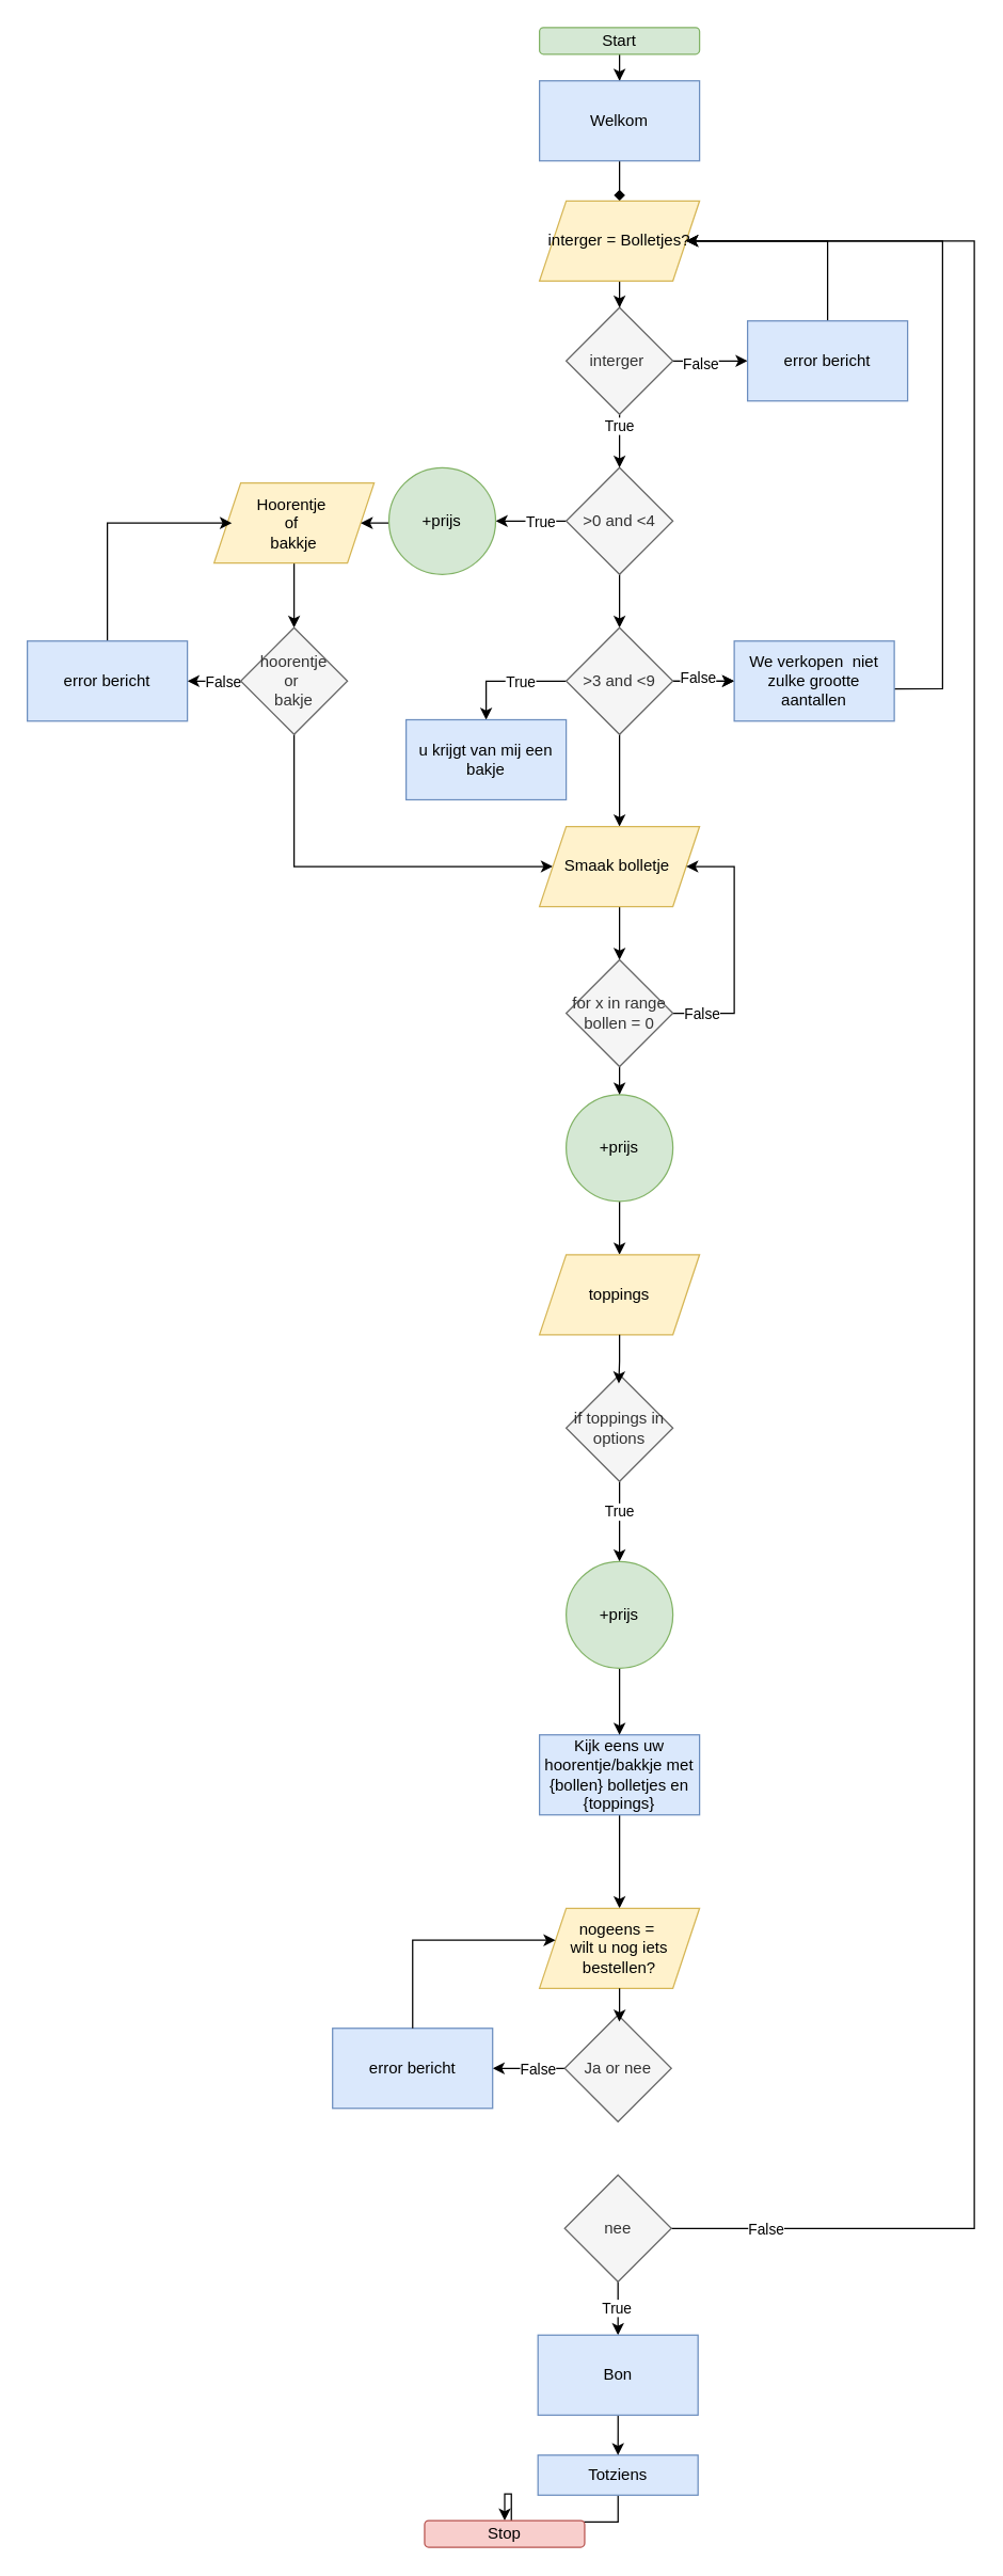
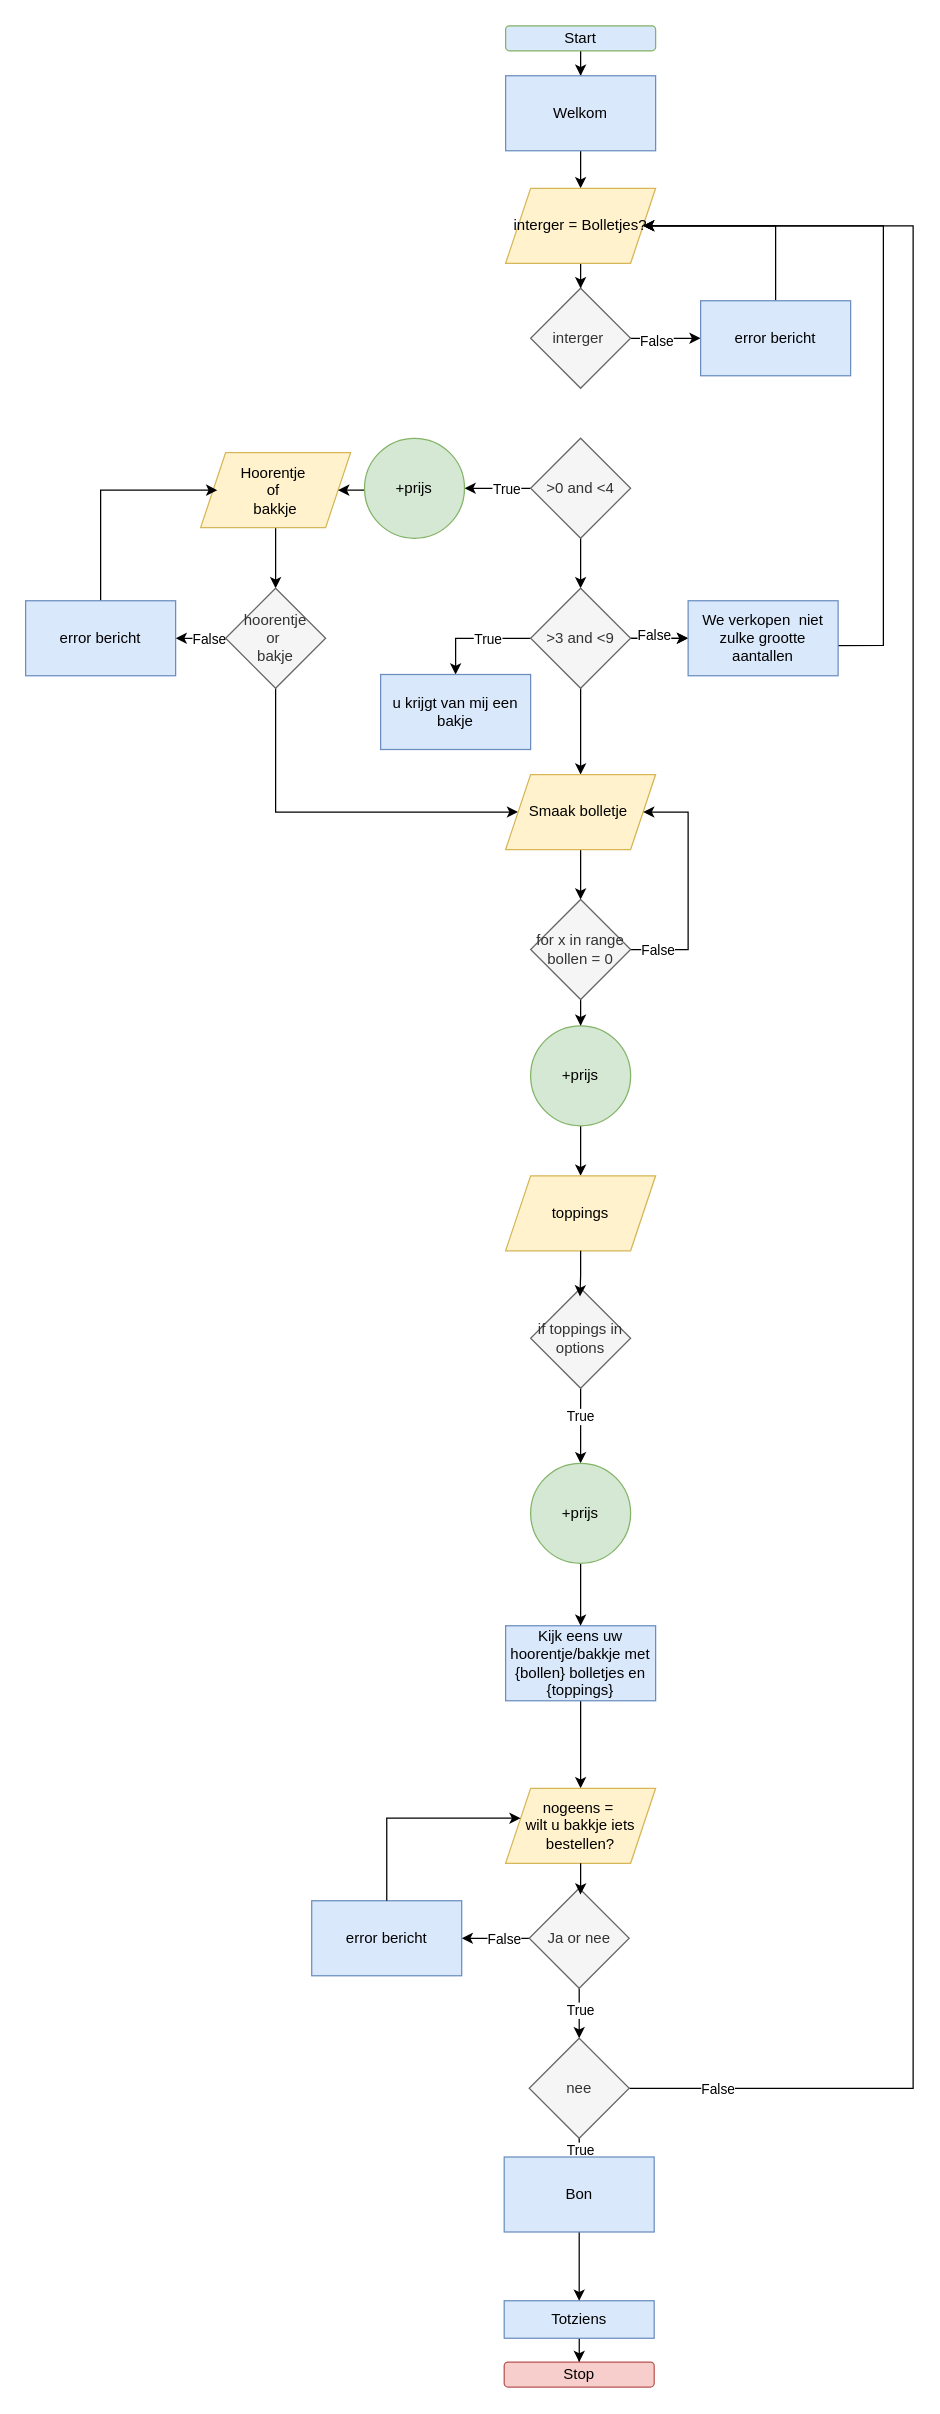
- <mxCell id="3" value="Start" style="rounded=1;whiteSpace=wrap;html=1;fillColor=#d5e8d4;strokeColor=#82b366;" parent="1" vertex="1"><mxGeometry x="404" y="20" width="120" height="20" as="geometry" /></mxCell>
+ <mxCell id="3" value="Start" style="rounded=1;whiteSpace=wrap;html=1;fillColor=#dae8fc;strokeColor=#82b366;" parent="1" vertex="1"><mxGeometry x="404" y="20" width="120" height="20" as="geometry" /></mxCell>
- <mxCell id="4" style="edgeStyle=orthogonalEdgeStyle;rounded=0;orthogonalLoop=1;jettySize=auto;html=1;entryX=0.5;entryY=0;entryDx=0;entryDy=0;endArrow=diamond;" parent="1" source="5" target="7" edge="1"><mxGeometry relative="1" as="geometry" /></mxCell>
+ <mxCell id="4" style="edgeStyle=orthogonalEdgeStyle;rounded=0;orthogonalLoop=1;jettySize=auto;html=1;entryX=0.5;entryY=0;entryDx=0;entryDy=0;" parent="1" source="5" target="7" edge="1"><mxGeometry relative="1" as="geometry" /></mxCell>
- <mxCell id="24" style="edgeStyle=orthogonalEdgeStyle;rounded=0;orthogonalLoop=1;jettySize=auto;html=1;entryX=0.5;entryY=0;entryDx=0;entryDy=0;" parent="1" source="28" target="11" edge="1"><mxGeometry relative="1" as="geometry" /></mxCell>
- <mxCell id="25" value="True" style="edgeLabel;html=1;align=center;verticalAlign=middle;resizable=0;points=[];" parent="24" connectable="0" vertex="1"><mxGeometry x="-0.597" y="-1" relative="1" as="geometry"><mxPoint as="offset" /></mxGeometry></mxCell>
- <mxCell id="39" value="nogeens =&amp;nbsp;&lt;div&gt;wilt u nog iets bestellen?&lt;/div&gt;" style="shape=parallelogram;perimeter=parallelogramPerimeter;whiteSpace=wrap;html=1;fixedSize=1;fillColor=#fff2cc;strokeColor=#d6b656;" parent="1" vertex="1"><mxGeometry x="404" y="1430" width="120" height="60" as="geometry" /></mxCell>
+ <mxCell id="39" value="nogeens =&amp;nbsp;&lt;div&gt;wilt u bakkje iets bestellen?&lt;/div&gt;" style="shape=parallelogram;perimeter=parallelogramPerimeter;whiteSpace=wrap;html=1;fixedSize=1;fillColor=#fff2cc;strokeColor=#d6b656;" parent="1" vertex="1"><mxGeometry x="404" y="1430" width="120" height="60" as="geometry" /></mxCell>
+ <mxCell id="42" style="edgeStyle=orthogonalEdgeStyle;rounded=0;orthogonalLoop=1;jettySize=auto;html=1;entryX=0.5;entryY=0;entryDx=0;entryDy=0;" parent="1" source="44" target="52" edge="1"><mxGeometry relative="1" as="geometry"><mxPoint x="462.86" y="1630" as="targetPoint" /></mxGeometry></mxCell>
+ <mxCell id="43" value="True" style="edgeLabel;html=1;align=center;verticalAlign=middle;resizable=0;points=[];" parent="42" connectable="0" vertex="1"><mxGeometry x="-0.163" y="1" relative="1" as="geometry"><mxPoint as="offset" /></mxGeometry></mxCell>
- <mxCell id="59" value="Bon" style="rounded=0;whiteSpace=wrap;html=1;fillColor=#dae8fc;strokeColor=#6c8ebf;" parent="1" vertex="1"><mxGeometry x="402.86" y="1750" width="120" height="60" as="geometry" /></mxCell>
+ <mxCell id="59" value="Bon" style="rounded=0;whiteSpace=wrap;html=1;fillColor=#dae8fc;strokeColor=#6c8ebf;" parent="1" vertex="1"><mxGeometry x="402.86" y="1725" width="120" height="60" as="geometry" /></mxCell>
- <mxCell id="55" value="Stop" style="rounded=1;whiteSpace=wrap;html=1;fillColor=#f8cecc;strokeColor=#b85450;" parent="1" vertex="1"><mxGeometry x="317.86" y="1889" width="120" height="20" as="geometry" /></mxCell>
+ <mxCell id="55" value="Stop" style="rounded=1;whiteSpace=wrap;html=1;fillColor=#f8cecc;strokeColor=#b85450;" parent="1" vertex="1"><mxGeometry x="402.86" y="1889" width="120" height="20" as="geometry" /></mxCell>
